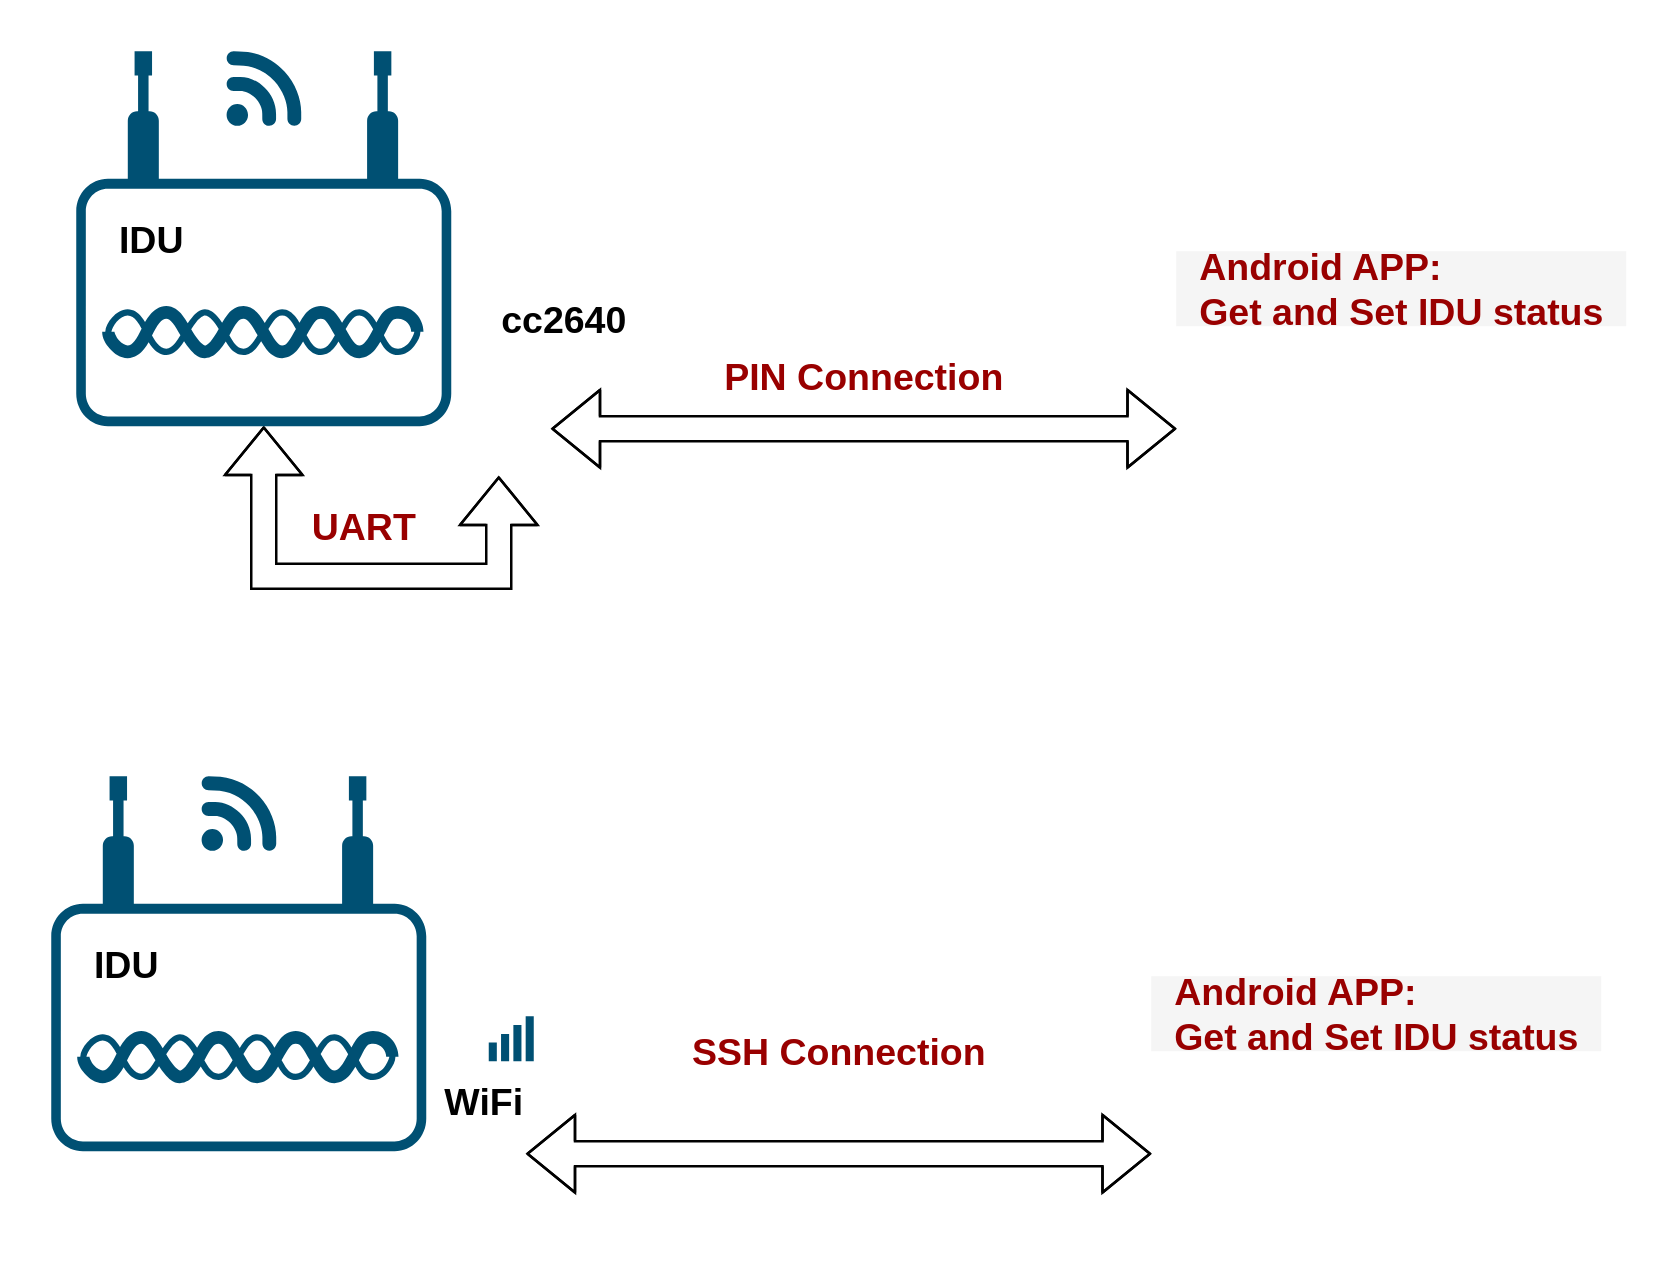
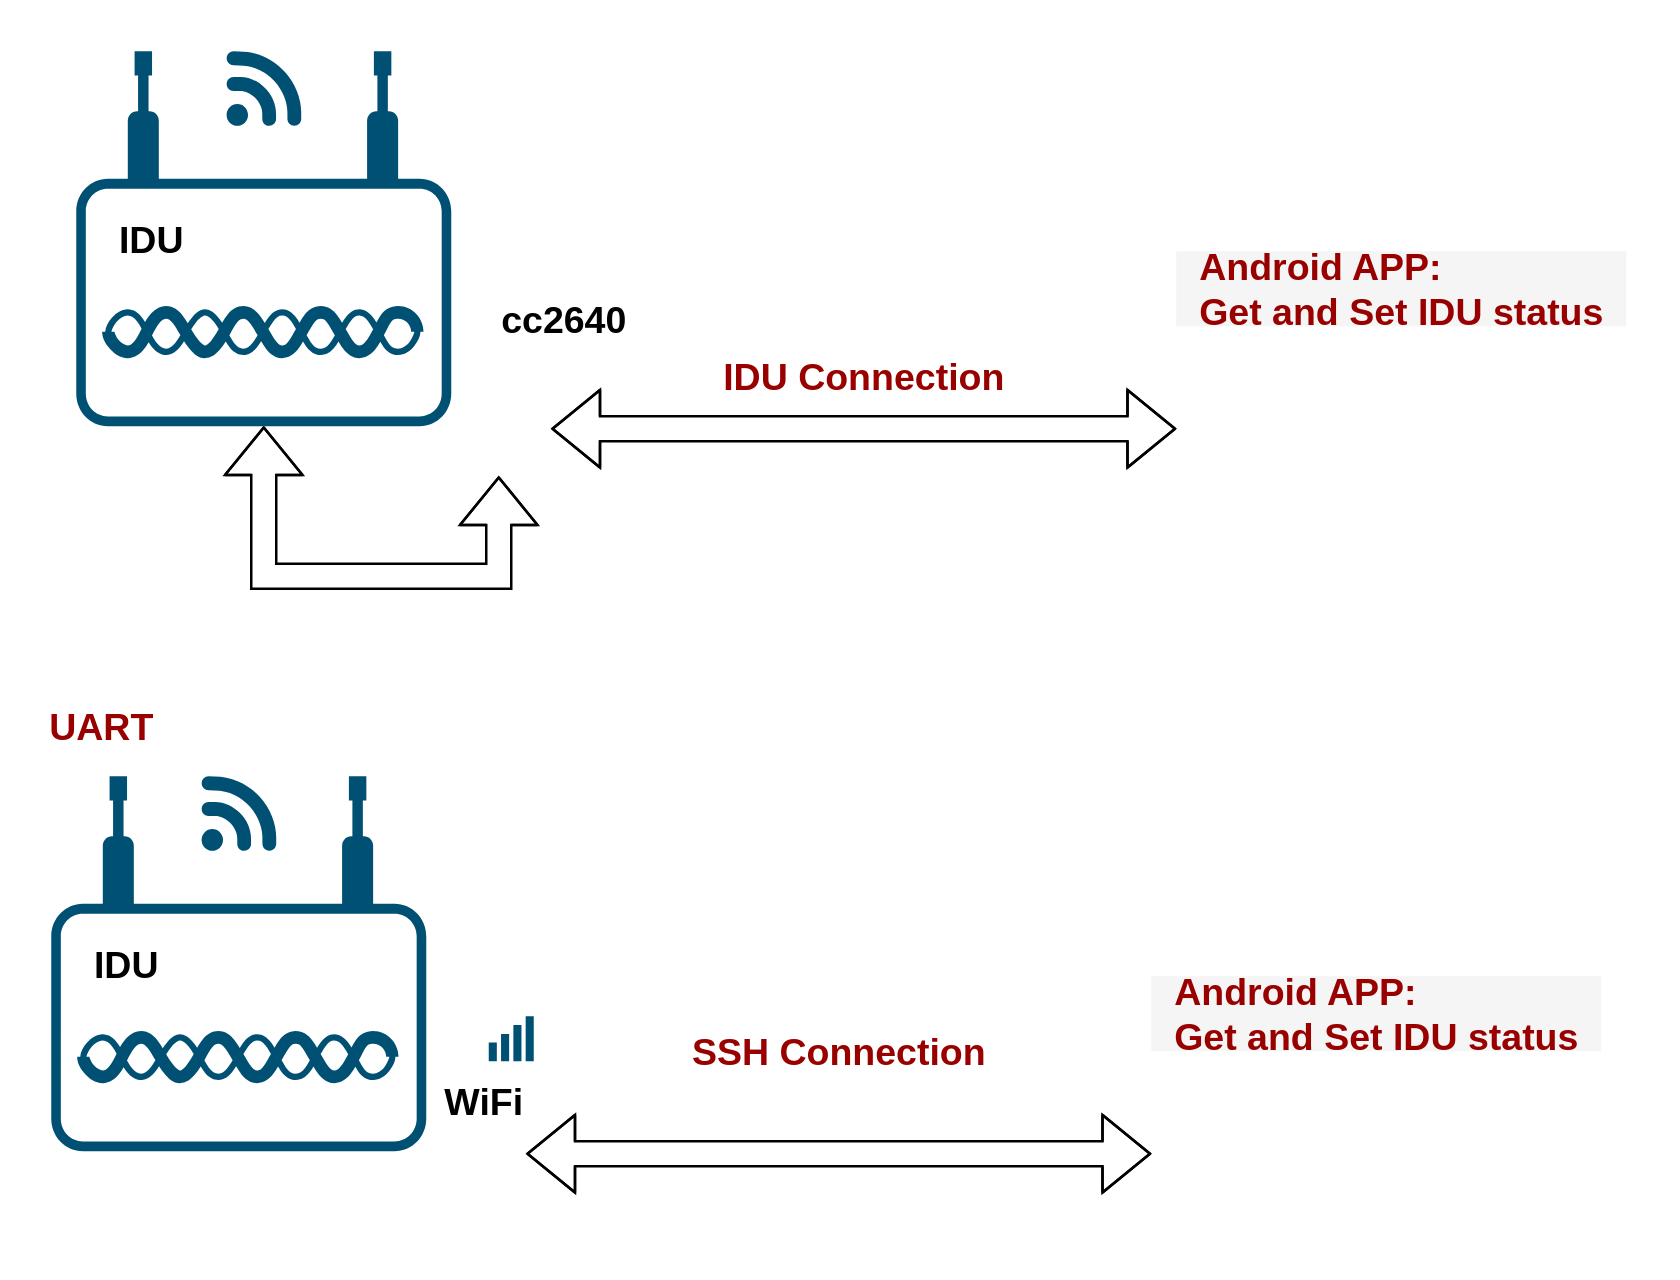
- <mxCell id="10" value="&lt;b&gt;&lt;font style=&quot;font-size: 15px&quot; color=&quot;#990000&quot;&gt;PIN Connection&lt;/font&gt;&lt;/b&gt;" style="text;html=1;resizable=0;autosize=1;align=center;verticalAlign=middle;points=[];fillColor=none;strokeColor=none;rounded=0;" vertex="1" parent="1"><mxGeometry x="280" y="140" width="130" height="20" as="geometry" /></mxCell>
+ <mxCell id="10" value="&lt;b&gt;&lt;font style=&quot;font-size: 15px&quot; color=&quot;#990000&quot;&gt;IDU Connection&lt;/font&gt;&lt;/b&gt;" style="text;html=1;resizable=0;autosize=1;align=center;verticalAlign=middle;points=[];fillColor=none;strokeColor=none;rounded=0;" vertex="1" parent="1"><mxGeometry x="280" y="140" width="130" height="20" as="geometry" /></mxCell>
- <mxCell id="7" value="&lt;b&gt;&lt;font style=&quot;font-size: 15px&quot; color=&quot;#990000&quot;&gt;UART&lt;/font&gt;&lt;/b&gt;" style="text;html=1;resizable=0;autosize=1;align=center;verticalAlign=middle;points=[];fillColor=none;strokeColor=none;rounded=0;" vertex="1" parent="1"><mxGeometry x="115" y="200" width="60" height="20" as="geometry" /></mxCell>
+ <mxCell id="7" value="&lt;b&gt;&lt;font style=&quot;font-size: 15px&quot; color=&quot;#990000&quot;&gt;UART&lt;/font&gt;&lt;/b&gt;" style="text;html=1;resizable=0;autosize=1;align=center;verticalAlign=middle;points=[];fillColor=none;strokeColor=none;rounded=0;" vertex="1" parent="1"><mxGeometry x="10" y="280" width="60" height="20" as="geometry" /></mxCell>
